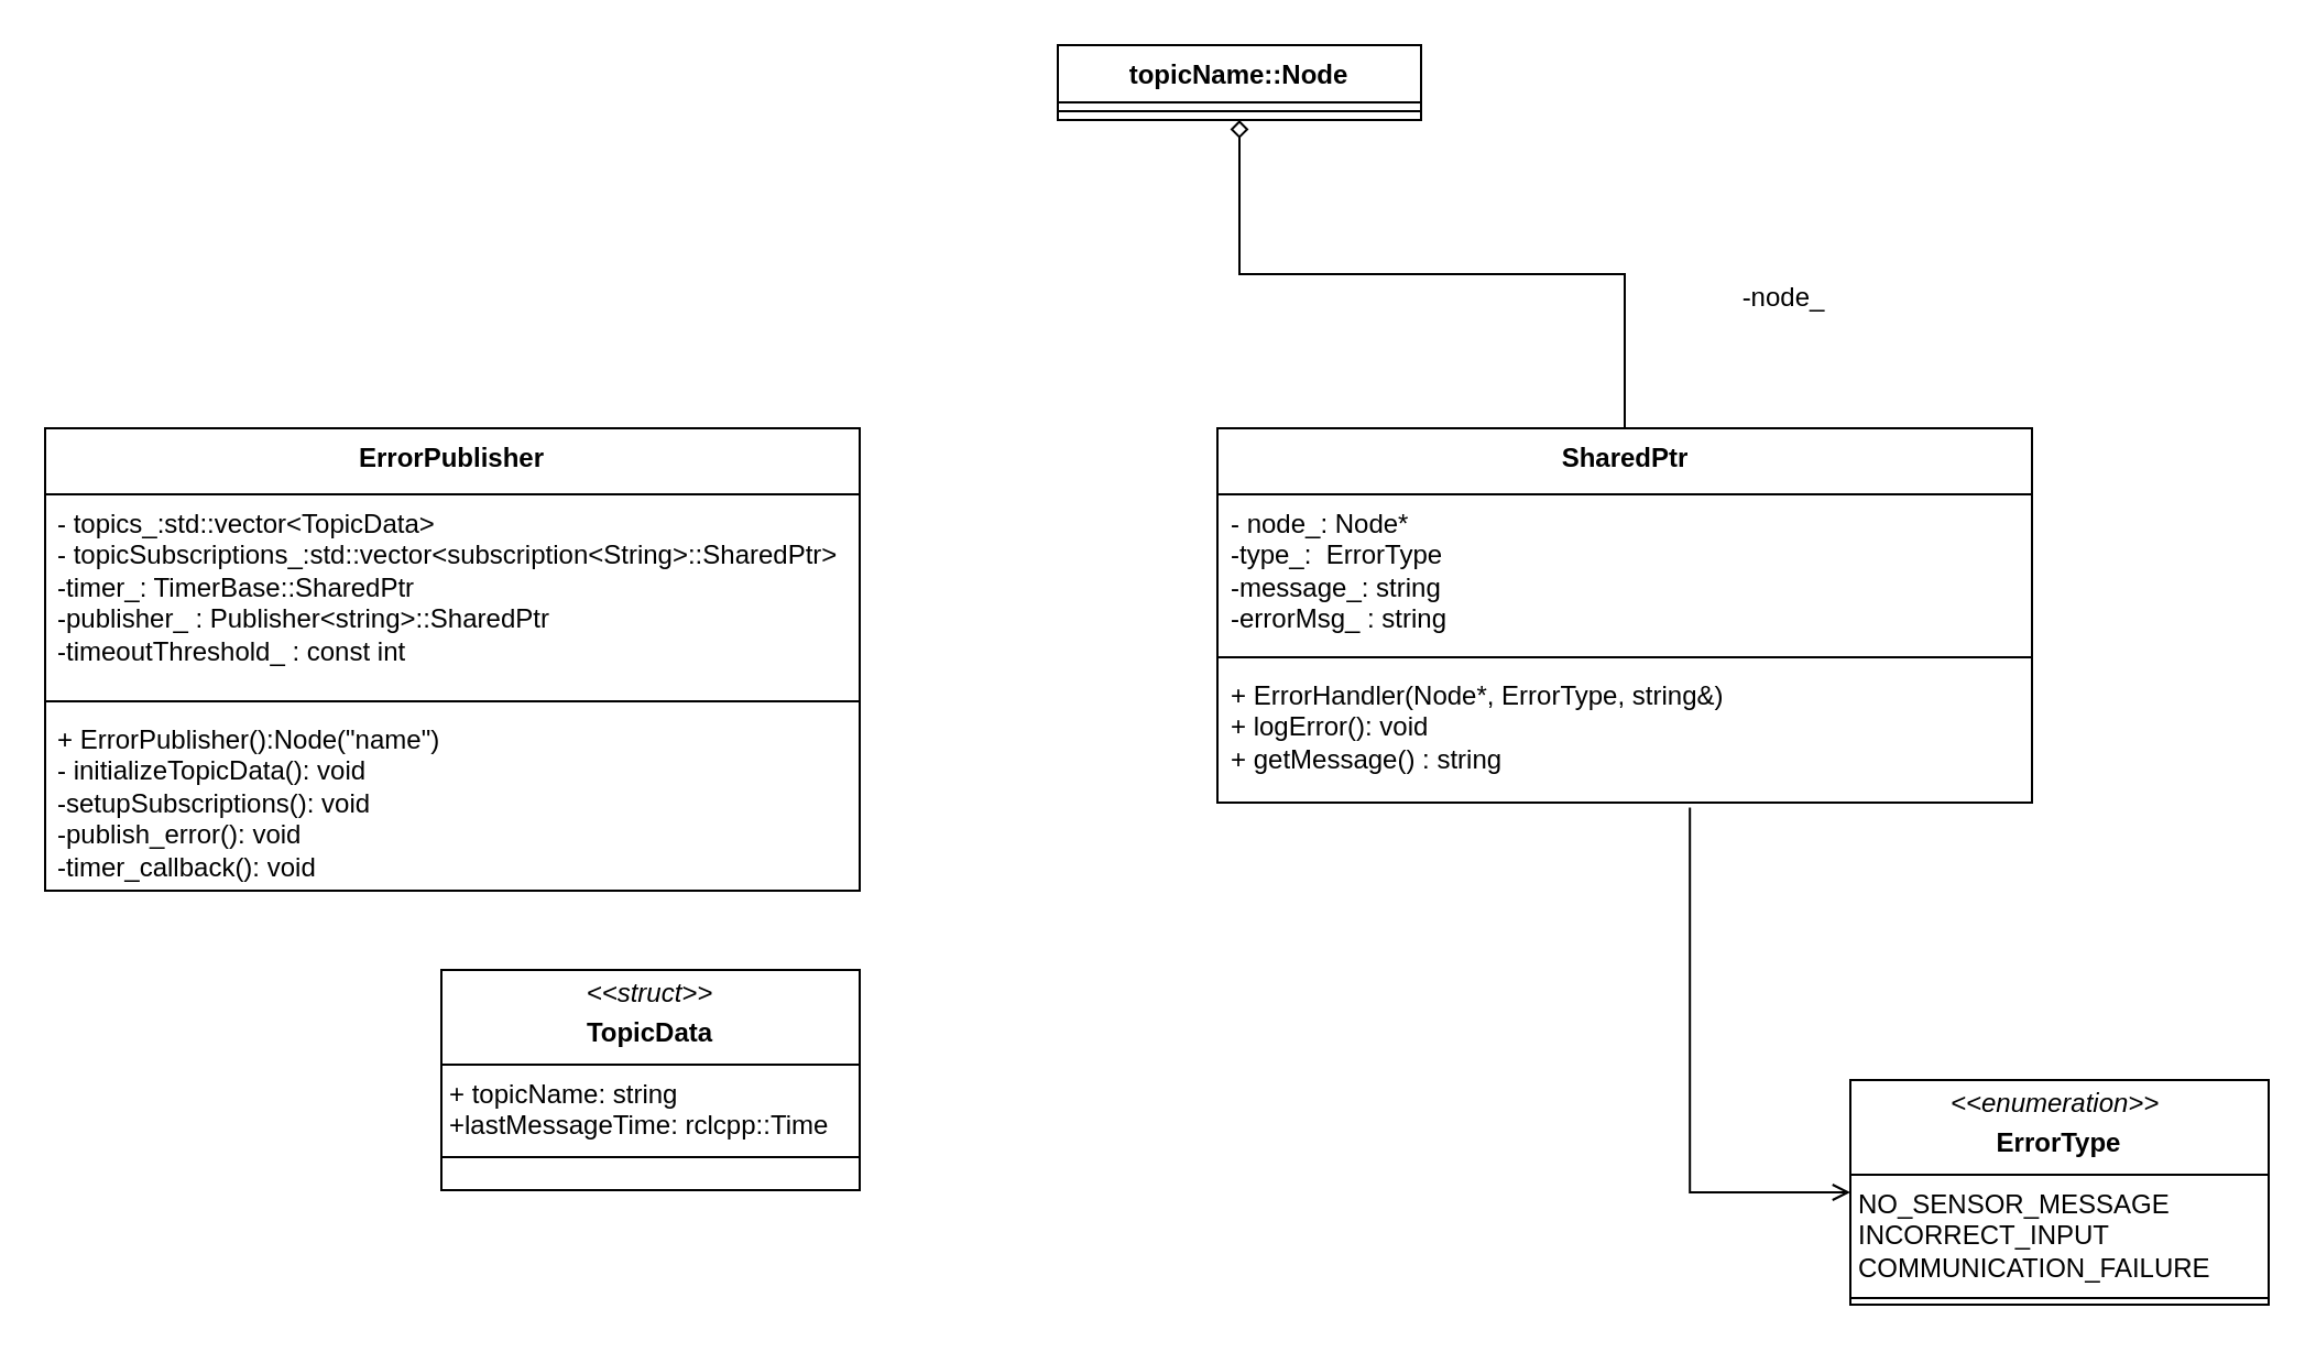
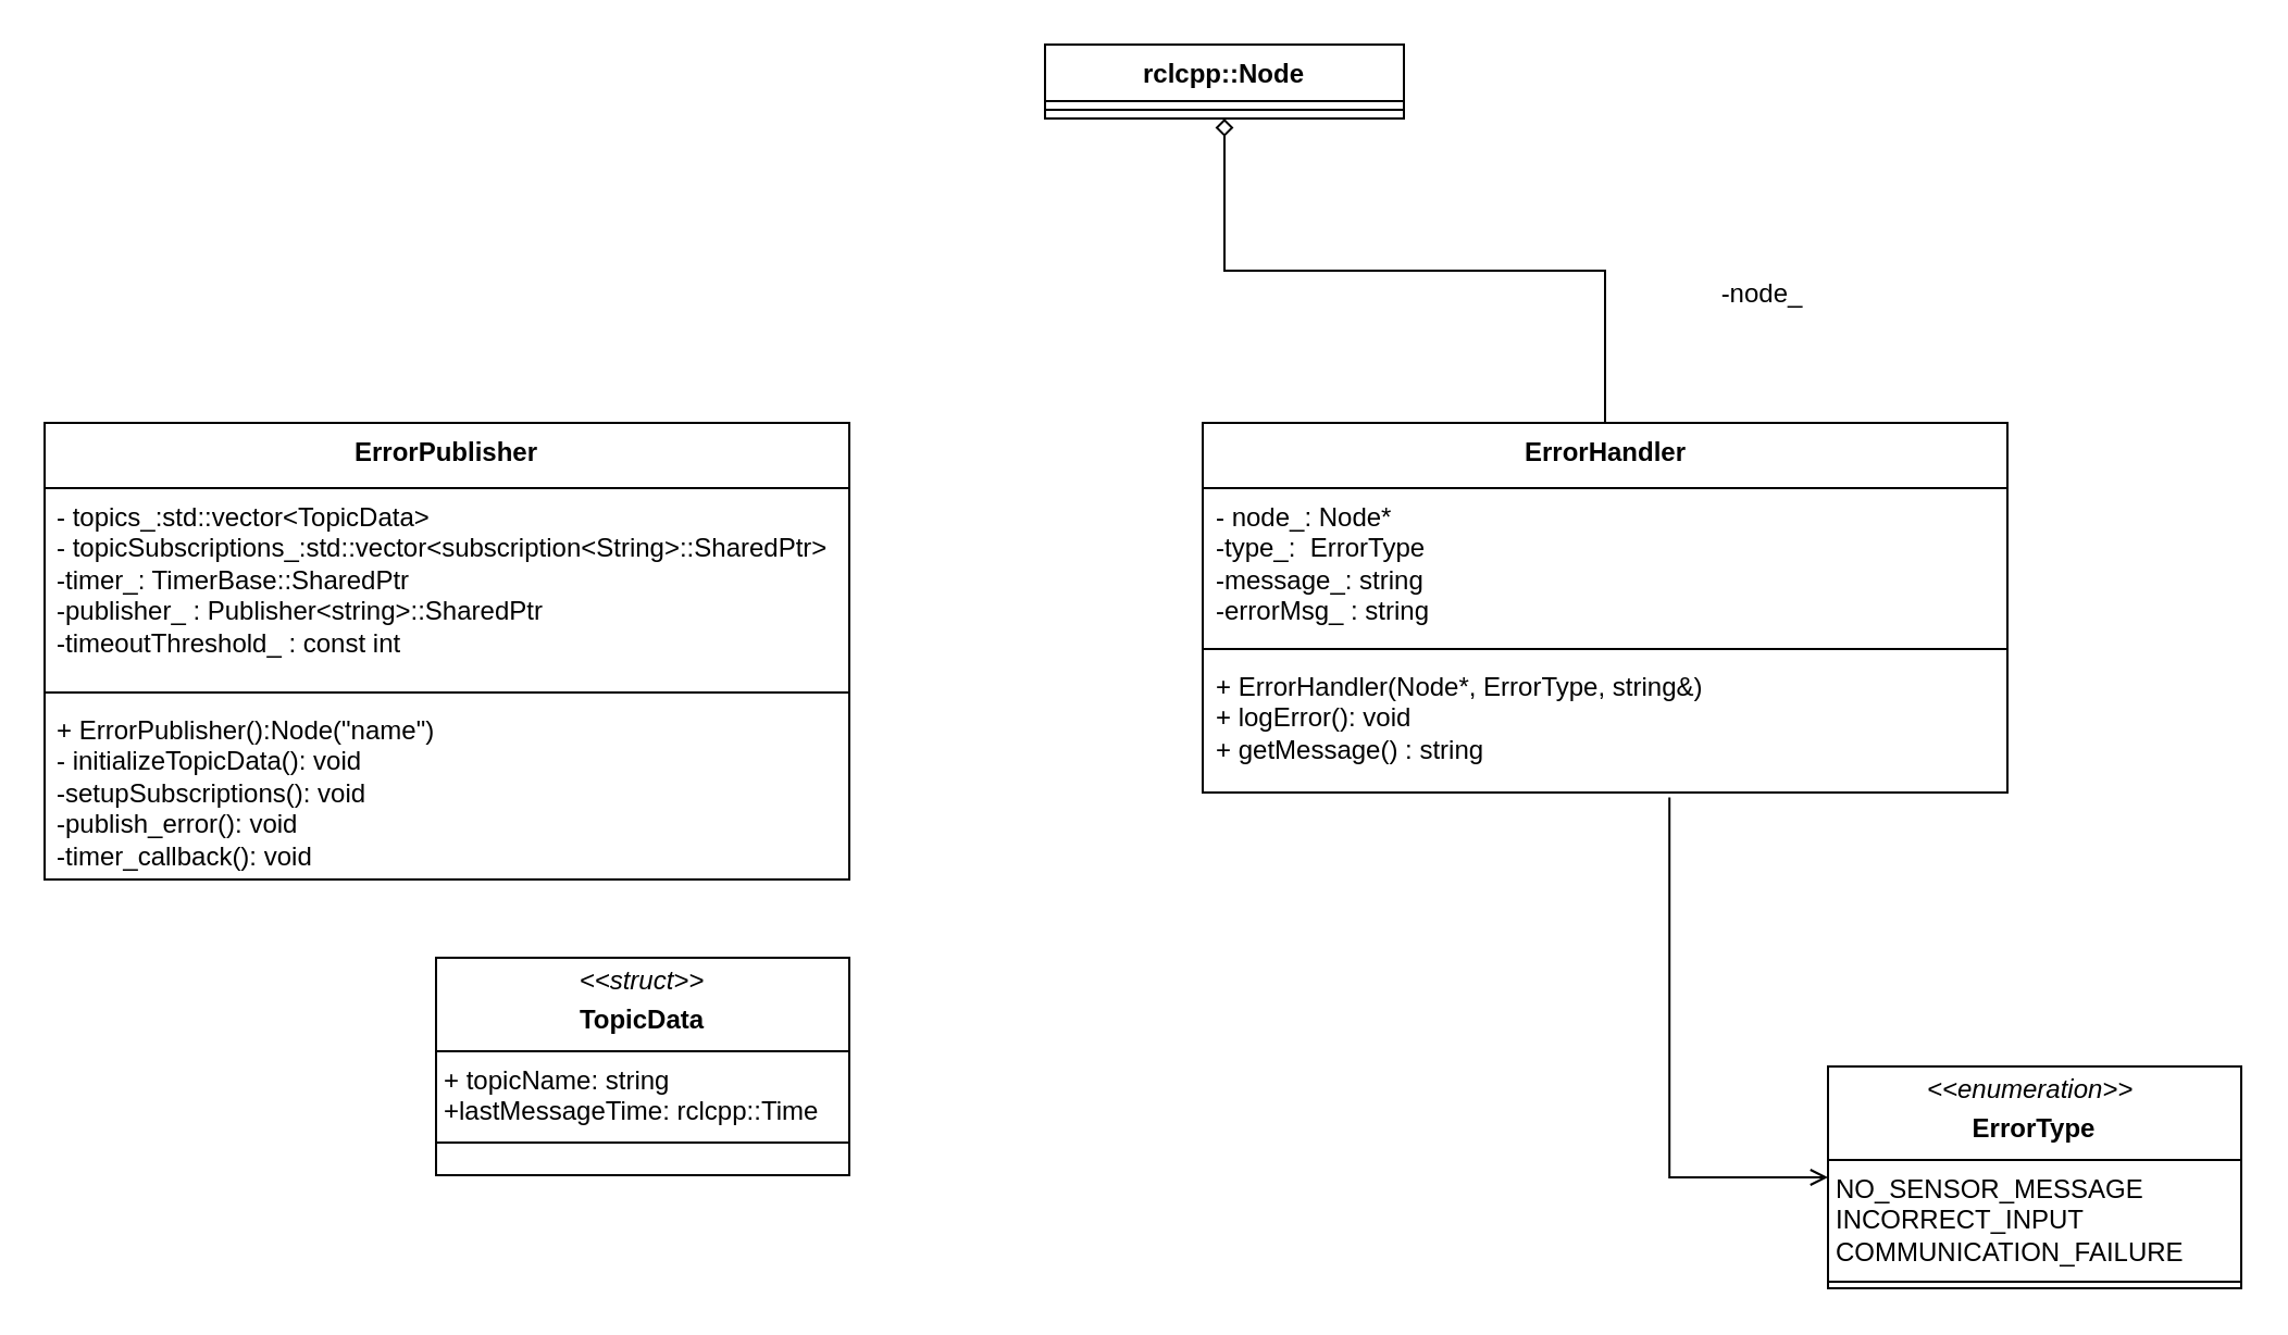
- <mxCell id="2" value="topicName::Node" style="swimlane;fontStyle=1;align=center;verticalAlign=top;childLayout=stackLayout;horizontal=1;startSize=26;horizontalStack=0;resizeParent=1;resizeParentMax=0;resizeLast=0;collapsible=1;marginBottom=0;whiteSpace=wrap;html=1;" vertex="1" parent="1"><mxGeometry x="480" y="20" width="165" height="34" as="geometry" /></mxCell>
+ <mxCell id="2" value="rclcpp::Node" style="swimlane;fontStyle=1;align=center;verticalAlign=top;childLayout=stackLayout;horizontal=1;startSize=26;horizontalStack=0;resizeParent=1;resizeParentMax=0;resizeLast=0;collapsible=1;marginBottom=0;whiteSpace=wrap;html=1;" vertex="1" parent="1"><mxGeometry x="480" y="20" width="165" height="34" as="geometry" /></mxCell>
- <mxCell id="5" value="SharedPtr" style="swimlane;fontStyle=1;align=center;verticalAlign=top;childLayout=stackLayout;horizontal=1;startSize=30;horizontalStack=0;resizeParent=1;resizeParentMax=0;resizeLast=0;collapsible=1;marginBottom=0;whiteSpace=wrap;html=1;" vertex="1" parent="1"><mxGeometry x="552.5" y="194" width="370" height="170" as="geometry" /></mxCell>
+ <mxCell id="5" value="ErrorHandler" style="swimlane;fontStyle=1;align=center;verticalAlign=top;childLayout=stackLayout;horizontal=1;startSize=30;horizontalStack=0;resizeParent=1;resizeParentMax=0;resizeLast=0;collapsible=1;marginBottom=0;whiteSpace=wrap;html=1;" vertex="1" parent="1"><mxGeometry x="552.5" y="194" width="370" height="170" as="geometry" /></mxCell>
